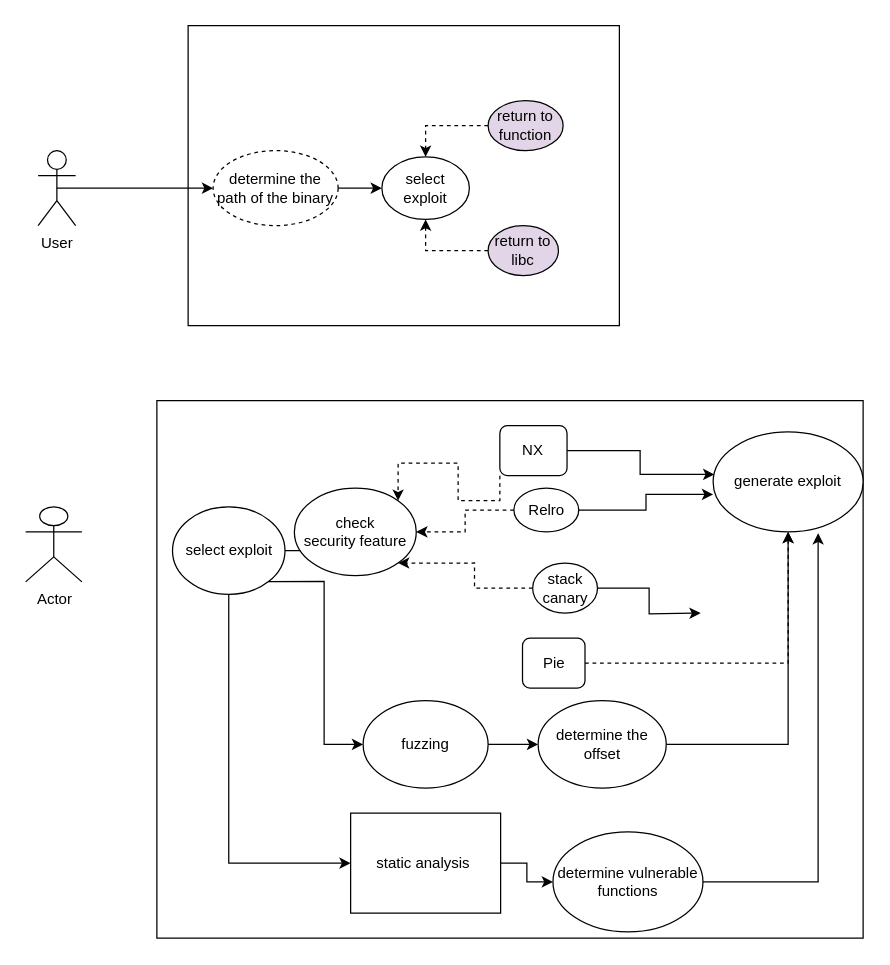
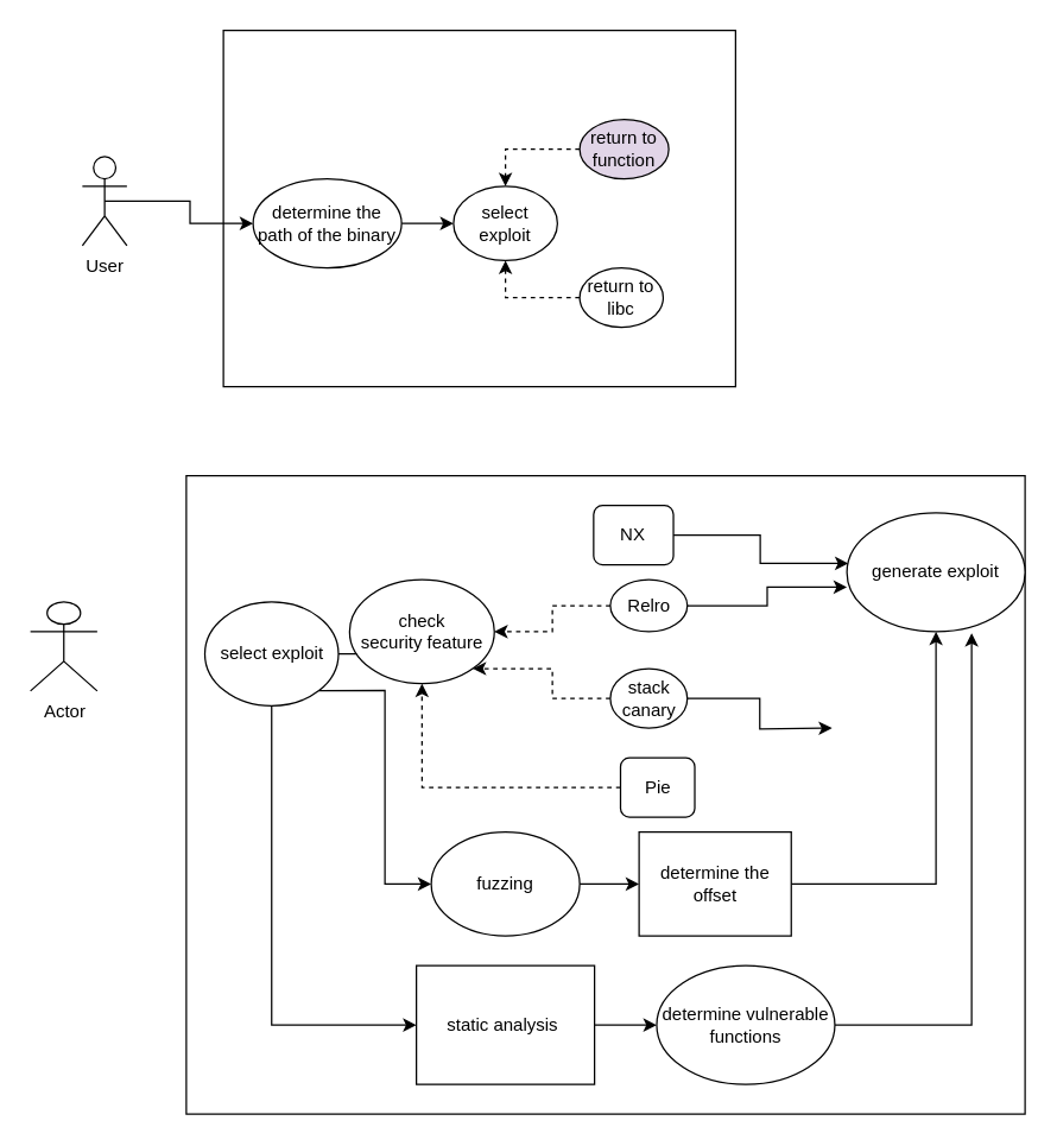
- <mxCell id="3" value="User" style="shape=umlActor;verticalLabelPosition=bottom;verticalAlign=top;html=1;outlineConnect=0;" vertex="1" parent="1"><mxGeometry x="30" y="120" width="30" height="60" as="geometry" /></mxCell>
+ <mxCell id="3" value="User" style="shape=umlActor;verticalLabelPosition=bottom;verticalAlign=top;html=1;outlineConnect=0;" vertex="1" parent="1"><mxGeometry x="55" y="105" width="30" height="60" as="geometry" /></mxCell>
- <mxCell id="6" value="determine the path of the binary" style="ellipse;whiteSpace=wrap;html=1;dashed=1;" vertex="1" parent="1"><mxGeometry x="170" y="120" width="100" height="60" as="geometry" /></mxCell>
+ <mxCell id="6" value="determine the path of the binary" style="ellipse;whiteSpace=wrap;html=1;" vertex="1" parent="1"><mxGeometry x="170" y="120" width="100" height="60" as="geometry" /></mxCell>
- <mxCell id="9" value="return to libc" style="ellipse;whiteSpace=wrap;html=1;fillColor=#e1d5e7;" vertex="1" parent="1"><mxGeometry x="390" y="180" width="56.25" height="40" as="geometry" /></mxCell>
+ <mxCell id="9" value="return to libc" style="ellipse;whiteSpace=wrap;html=1;" vertex="1" parent="1"><mxGeometry x="390" y="180" width="56.25" height="40" as="geometry" /></mxCell>
- <mxCell id="19" style="edgeStyle=orthogonalEdgeStyle;rounded=0;orthogonalLoop=1;jettySize=auto;html=1;exitX=0;exitY=1;exitDx=0;exitDy=0;entryX=1;entryY=0;entryDx=0;entryDy=0;dashed=1;" edge="1" parent="1" source="21" target="18"><mxGeometry relative="1" as="geometry" /></mxCell>
- <mxCell id="27" value="stack canary" style="ellipse;whiteSpace=wrap;html=1;" vertex="1" parent="1"><mxGeometry x="425.63" y="450" width="51.87" height="40" as="geometry" /></mxCell>
+ <mxCell id="27" value="stack canary" style="ellipse;whiteSpace=wrap;html=1;" vertex="1" parent="1"><mxGeometry x="410.63" y="450" width="51.87" height="40" as="geometry" /></mxCell>
- <mxCell id="28" style="edgeStyle=orthogonalEdgeStyle;rounded=0;orthogonalLoop=1;jettySize=auto;html=1;dashed=1;" edge="1" parent="1" source="29" target="38"><mxGeometry relative="1" as="geometry" /></mxCell>
+ <mxCell id="28" style="edgeStyle=orthogonalEdgeStyle;rounded=0;orthogonalLoop=1;jettySize=auto;html=1;entryX=0.5;entryY=1;entryDx=0;entryDy=0;dashed=1;" edge="1" parent="1" source="29" target="18"><mxGeometry relative="1" as="geometry" /></mxCell>
- <mxCell id="35" value="determine the offset" style="ellipse;whiteSpace=wrap;html=1;" vertex="1" parent="1"><mxGeometry x="430" y="560" width="102.5" height="70" as="geometry" /></mxCell>
+ <mxCell id="35" value="determine the offset" style="whiteSpace=wrap;html=1;rounded=0;" vertex="1" parent="1"><mxGeometry x="430" y="560" width="102.5" height="70" as="geometry" /></mxCell>
- <mxCell id="37" value="determine vulnerable functions" style="ellipse;whiteSpace=wrap;html=1;" vertex="1" parent="1"><mxGeometry x="441.87" y="665" width="120" height="80" as="geometry" /></mxCell>
+ <mxCell id="37" value="determine vulnerable functions" style="ellipse;whiteSpace=wrap;html=1;" vertex="1" parent="1"><mxGeometry x="441.87" y="650" width="120" height="80" as="geometry" /></mxCell>
